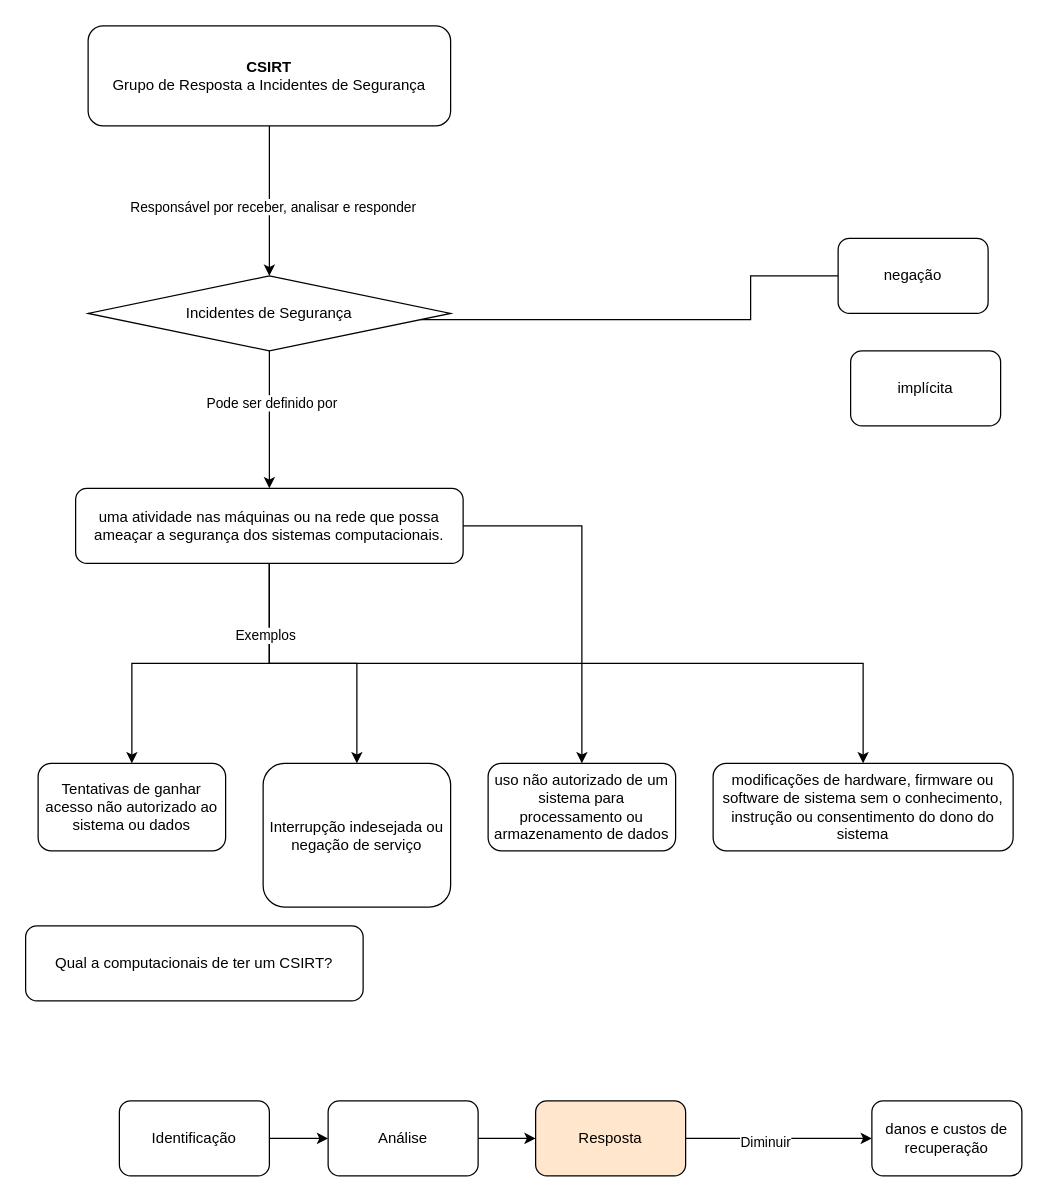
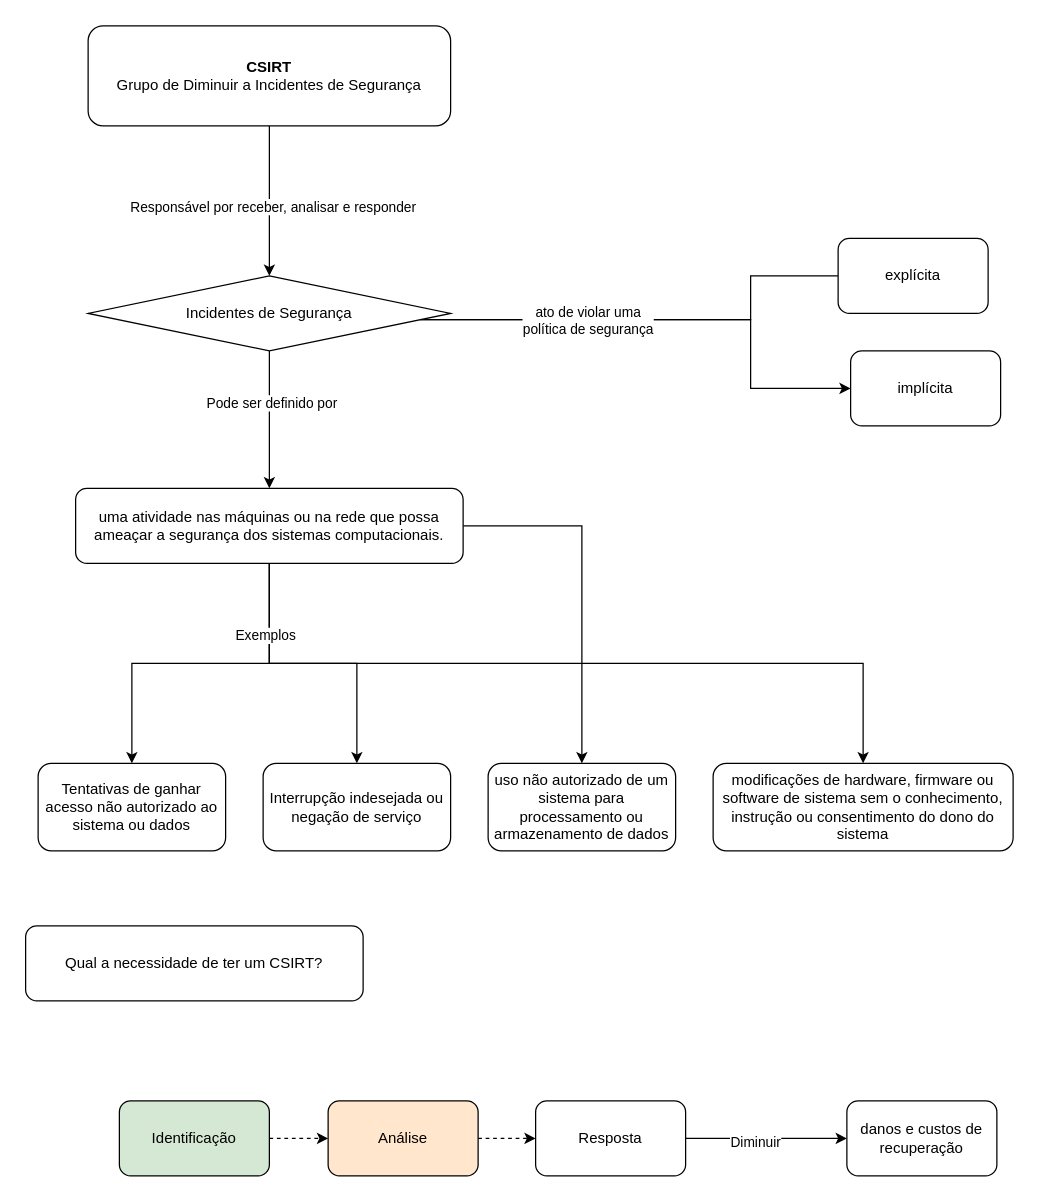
- <mxCell id="4" value="&lt;b&gt;CSIRT&lt;/b&gt;&lt;br&gt;Grupo de Resposta a Incidentes de Segurança" style="rounded=1;whiteSpace=wrap;html=1;" vertex="1" parent="1"><mxGeometry x="70" y="20" width="290" height="80" as="geometry" /></mxCell>
+ <mxCell id="4" value="&lt;b&gt;CSIRT&lt;/b&gt;&lt;br&gt;Grupo de Diminuir a Incidentes de Segurança" style="rounded=1;whiteSpace=wrap;html=1;" vertex="1" parent="1"><mxGeometry x="70" y="20" width="290" height="80" as="geometry" /></mxCell>
- <mxCell id="15" value="negação" style="whiteSpace=wrap;html=1;rounded=1;" vertex="1" parent="1"><mxGeometry x="670" y="190" width="120" height="60" as="geometry" /></mxCell>
+ <mxCell id="15" value="explícita" style="whiteSpace=wrap;html=1;rounded=1;" vertex="1" parent="1"><mxGeometry x="670" y="190" width="120" height="60" as="geometry" /></mxCell>
+ <mxCell id="6" style="edgeStyle=orthogonalEdgeStyle;rounded=0;orthogonalLoop=1;jettySize=auto;html=1;entryX=0;entryY=0.5;entryDx=0;entryDy=0;" edge="1" parent="1" source="10" target="16"><mxGeometry relative="1" as="geometry"><Array as="points"><mxPoint x="600" y="255" /><mxPoint x="600" y="310" /></Array></mxGeometry></mxCell>
+ <mxCell id="7" value="ato de violar uma &lt;br&gt;política de segurança" style="edgeLabel;html=1;align=center;verticalAlign=middle;resizable=0;points=[];" vertex="1" connectable="0" parent="6"><mxGeometry x="-0.299" y="1" relative="1" as="geometry"><mxPoint x="-6" y="1" as="offset" /></mxGeometry></mxCell>
- <mxCell id="12" value="Interrupção indesejada ou negação de serviço" style="rounded=1;whiteSpace=wrap;html=1;" vertex="1" parent="1"><mxGeometry x="210" y="610" width="150" height="115" as="geometry" /></mxCell>
+ <mxCell id="12" value="Interrupção indesejada ou negação de serviço" style="rounded=1;whiteSpace=wrap;html=1;" vertex="1" parent="1"><mxGeometry x="210" y="610" width="150" height="70" as="geometry" /></mxCell>
- <mxCell id="23" value="Qual a computacionais de ter um CSIRT?" style="rounded=1;whiteSpace=wrap;html=1;" vertex="1" parent="1"><mxGeometry x="20" y="740" width="270" height="60" as="geometry" /></mxCell>
+ <mxCell id="23" value="Qual a necessidade de ter um CSIRT?" style="rounded=1;whiteSpace=wrap;html=1;" vertex="1" parent="1"><mxGeometry x="20" y="740" width="270" height="60" as="geometry" /></mxCell>
- <mxCell id="25" value="Identificação" style="rounded=1;whiteSpace=wrap;html=1;" vertex="1" parent="1"><mxGeometry x="95" y="880" width="120" height="60" as="geometry" /></mxCell>
+ <mxCell id="25" value="Identificação" style="rounded=1;whiteSpace=wrap;html=1;fillColor=#d5e8d4;" vertex="1" parent="1"><mxGeometry x="95" y="880" width="120" height="60" as="geometry" /></mxCell>
- <mxCell id="24" style="edgeStyle=orthogonalEdgeStyle;rounded=0;orthogonalLoop=1;jettySize=auto;html=1;entryX=0;entryY=0.5;entryDx=0;entryDy=0;" edge="1" parent="1" source="25" target="30"><mxGeometry relative="1" as="geometry" /></mxCell>
+ <mxCell id="24" style="edgeStyle=orthogonalEdgeStyle;rounded=0;orthogonalLoop=1;jettySize=auto;html=1;entryX=0;entryY=0.5;entryDx=0;entryDy=0;dashed=1;" edge="1" parent="1" source="25" target="30"><mxGeometry relative="1" as="geometry" /></mxCell>
- <mxCell id="30" value="Análise" style="rounded=1;whiteSpace=wrap;html=1;" vertex="1" parent="1"><mxGeometry x="262" y="880" width="120" height="60" as="geometry" /></mxCell>
+ <mxCell id="30" value="Análise" style="rounded=1;whiteSpace=wrap;html=1;fillColor=#ffe6cc;" vertex="1" parent="1"><mxGeometry x="262" y="880" width="120" height="60" as="geometry" /></mxCell>
- <mxCell id="29" style="edgeStyle=orthogonalEdgeStyle;rounded=0;orthogonalLoop=1;jettySize=auto;html=1;entryX=0;entryY=0.5;entryDx=0;entryDy=0;" edge="1" parent="1" source="30" target="28"><mxGeometry relative="1" as="geometry" /></mxCell>
+ <mxCell id="29" style="edgeStyle=orthogonalEdgeStyle;rounded=0;orthogonalLoop=1;jettySize=auto;html=1;entryX=0;entryY=0.5;entryDx=0;entryDy=0;dashed=1;" edge="1" parent="1" source="30" target="28"><mxGeometry relative="1" as="geometry" /></mxCell>
- <mxCell id="28" value="Resposta" style="rounded=1;whiteSpace=wrap;html=1;fillColor=#ffe6cc;" vertex="1" parent="1"><mxGeometry x="428" y="880" width="120" height="60" as="geometry" /></mxCell>
+ <mxCell id="28" value="Resposta" style="rounded=1;whiteSpace=wrap;html=1;" vertex="1" parent="1"><mxGeometry x="428" y="880" width="120" height="60" as="geometry" /></mxCell>
- <mxCell id="31" value="danos e custos de recuperação" style="rounded=1;whiteSpace=wrap;html=1;" vertex="1" parent="1"><mxGeometry x="697" y="880" width="120" height="60" as="geometry" /></mxCell>
+ <mxCell id="31" value="danos e custos de recuperação" style="rounded=1;whiteSpace=wrap;html=1;" vertex="1" parent="1"><mxGeometry x="677" y="880" width="120" height="60" as="geometry" /></mxCell>
